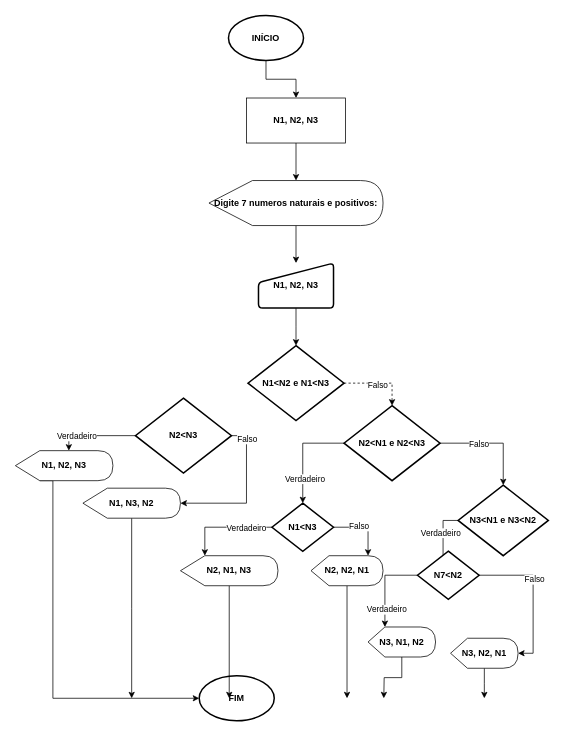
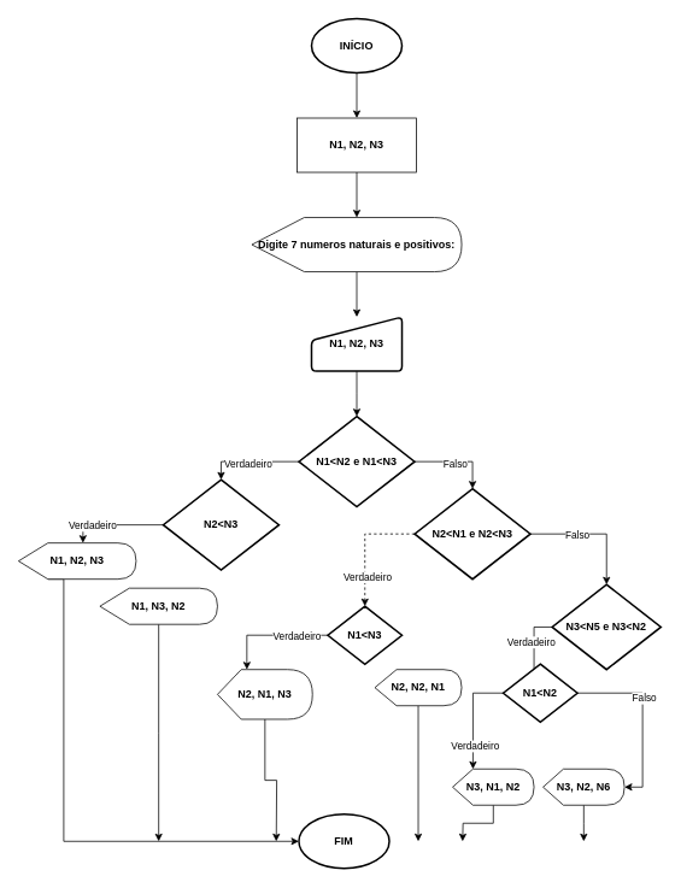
- <mxCell id="3" value="INÍCIO" style="strokeWidth=2;html=1;shape=mxgraph.flowchart.start_1;whiteSpace=wrap;fontStyle=1" vertex="1" parent="1"><mxGeometry x="304" y="20" width="100" height="60" as="geometry" /></mxCell>
+ <mxCell id="3" value="INÍCIO" style="strokeWidth=2;html=1;shape=mxgraph.flowchart.start_1;whiteSpace=wrap;fontStyle=1" vertex="1" parent="1"><mxGeometry x="344" y="20" width="100" height="60" as="geometry" /></mxCell>
+ <mxCell id="12" style="edgeStyle=orthogonalEdgeStyle;rounded=0;orthogonalLoop=1;jettySize=auto;html=1;entryX=0.5;entryY=0;entryDx=0;entryDy=0;entryPerimeter=0;" edge="1" parent="1" source="16" target="21"><mxGeometry relative="1" as="geometry" /></mxCell>
+ <mxCell id="13" value="Verdadeiro" style="edgeLabel;html=1;align=center;verticalAlign=middle;resizable=0;points=[];" vertex="1" connectable="0" parent="12"><mxGeometry x="0.075" y="2" relative="1" as="geometry"><mxPoint as="offset" /></mxGeometry></mxCell>
- <mxCell id="14" style="edgeStyle=orthogonalEdgeStyle;rounded=0;orthogonalLoop=1;jettySize=auto;html=1;exitX=1;exitY=0.5;exitDx=0;exitDy=0;exitPerimeter=0;dashed=1;" edge="1" parent="1" source="16" target="30"><mxGeometry relative="1" as="geometry" /></mxCell>
+ <mxCell id="14" style="edgeStyle=orthogonalEdgeStyle;rounded=0;orthogonalLoop=1;jettySize=auto;html=1;exitX=1;exitY=0.5;exitDx=0;exitDy=0;exitPerimeter=0;" edge="1" parent="1" source="16" target="30"><mxGeometry relative="1" as="geometry" /></mxCell>
- <mxCell id="26" style="edgeStyle=orthogonalEdgeStyle;rounded=0;orthogonalLoop=1;jettySize=auto;html=1;entryX=0.5;entryY=0;entryDx=0;entryDy=0;entryPerimeter=0;exitX=0;exitY=0.5;exitDx=0;exitDy=0;exitPerimeter=0;" edge="1" parent="1" source="30" target="35"><mxGeometry relative="1" as="geometry" /></mxCell>
+ <mxCell id="26" style="edgeStyle=orthogonalEdgeStyle;rounded=0;orthogonalLoop=1;jettySize=auto;html=1;entryX=0.5;entryY=0;entryDx=0;entryDy=0;entryPerimeter=0;exitX=0;exitY=0.5;exitDx=0;exitDy=0;exitPerimeter=0;dashed=1;" edge="1" parent="1" source="30" target="35"><mxGeometry relative="1" as="geometry" /></mxCell>
- <mxCell id="19" style="edgeStyle=orthogonalEdgeStyle;rounded=0;orthogonalLoop=1;jettySize=auto;html=1;entryX=1;entryY=0.5;entryDx=0;entryDy=0;entryPerimeter=0;exitX=1;exitY=0.5;exitDx=0;exitDy=0;exitPerimeter=0;" edge="1" parent="1" source="21" target="25"><mxGeometry relative="1" as="geometry" /></mxCell>
- <mxCell id="20" value="Falso" style="edgeLabel;html=1;align=center;verticalAlign=middle;resizable=0;points=[];" vertex="1" connectable="0" parent="19"><mxGeometry x="-0.758" relative="1" as="geometry"><mxPoint as="offset" /></mxGeometry></mxCell>
- <mxCell id="38" value="N3&amp;lt;N1 e N3&amp;lt;N2" style="strokeWidth=2;html=1;shape=mxgraph.flowchart.decision;whiteSpace=wrap;align=center;fontStyle=1" vertex="1" parent="1"><mxGeometry x="610" y="646" width="120.32" height="94" as="geometry" /></mxCell>
+ <mxCell id="38" value="N3&amp;lt;N5 e N3&amp;lt;N2" style="strokeWidth=2;html=1;shape=mxgraph.flowchart.decision;whiteSpace=wrap;align=center;fontStyle=1" vertex="1" parent="1"><mxGeometry x="610" y="646" width="120.32" height="94" as="geometry" /></mxCell>
- <mxCell id="33" style="edgeStyle=orthogonalEdgeStyle;rounded=0;orthogonalLoop=1;jettySize=auto;html=1;entryX=0;entryY=0;entryDx=76;entryDy=0;entryPerimeter=0;exitX=1;exitY=0.5;exitDx=0;exitDy=0;exitPerimeter=0;" edge="1" parent="1" source="35" target="42"><mxGeometry relative="1" as="geometry"><Array as="points"><mxPoint x="490" y="702" /></Array></mxGeometry></mxCell>
- <mxCell id="34" value="Falso" style="edgeLabel;html=1;align=center;verticalAlign=middle;resizable=0;points=[];" vertex="1" connectable="0" parent="33"><mxGeometry x="-0.184" y="2" relative="1" as="geometry"><mxPoint as="offset" /></mxGeometry></mxCell>
- <mxCell id="40" value="N2, N1, N3" style="shape=display;whiteSpace=wrap;html=1;align=center;fontStyle=1" vertex="1" parent="1"><mxGeometry x="240" y="740" width="130" height="40" as="geometry" /></mxCell>
+ <mxCell id="40" value="N2, N1, N3" style="shape=display;whiteSpace=wrap;html=1;align=center;fontStyle=1" vertex="1" parent="1"><mxGeometry x="240" y="740" width="105" height="55" as="geometry" /></mxCell>
- <mxCell id="47" value="N7&amp;lt;N2" style="strokeWidth=2;html=1;shape=mxgraph.flowchart.decision;whiteSpace=wrap;align=center;fontStyle=1" vertex="1" parent="1"><mxGeometry x="556" y="733.97" width="82" height="64.06" as="geometry" /></mxCell>
+ <mxCell id="47" value="N1&amp;lt;N2" style="strokeWidth=2;html=1;shape=mxgraph.flowchart.decision;whiteSpace=wrap;align=center;fontStyle=1" vertex="1" parent="1"><mxGeometry x="556" y="733.97" width="82" height="64.06" as="geometry" /></mxCell>
- <mxCell id="49" value="N3, N1, N2" style="shape=display;whiteSpace=wrap;html=1;align=center;fontStyle=1" vertex="1" parent="1"><mxGeometry x="490" y="835" width="90" height="40" as="geometry" /></mxCell>
+ <mxCell id="49" value="N3, N1, N2" style="shape=display;whiteSpace=wrap;html=1;align=center;fontStyle=1" vertex="1" parent="1"><mxGeometry x="500" y="850" width="90" height="40" as="geometry" /></mxCell>
- <mxCell id="51" value="N3, N2, N1" style="shape=display;whiteSpace=wrap;html=1;align=center;fontStyle=1" vertex="1" parent="1"><mxGeometry x="600" y="850" width="90" height="40" as="geometry" /></mxCell>
+ <mxCell id="51" value="N3, N2, N6" style="shape=display;whiteSpace=wrap;html=1;align=center;fontStyle=1" vertex="1" parent="1"><mxGeometry x="600" y="850" width="90" height="40" as="geometry" /></mxCell>
- <mxCell id="11" value="FIM" style="strokeWidth=2;html=1;shape=mxgraph.flowchart.start_1;whiteSpace=wrap;fontStyle=1" vertex="1" parent="1"><mxGeometry x="265" y="900" width="100" height="60" as="geometry" /></mxCell>
+ <mxCell id="11" value="FIM" style="strokeWidth=2;html=1;shape=mxgraph.flowchart.start_1;whiteSpace=wrap;fontStyle=1" vertex="1" parent="1"><mxGeometry x="330" y="900" width="100" height="60" as="geometry" /></mxCell>
